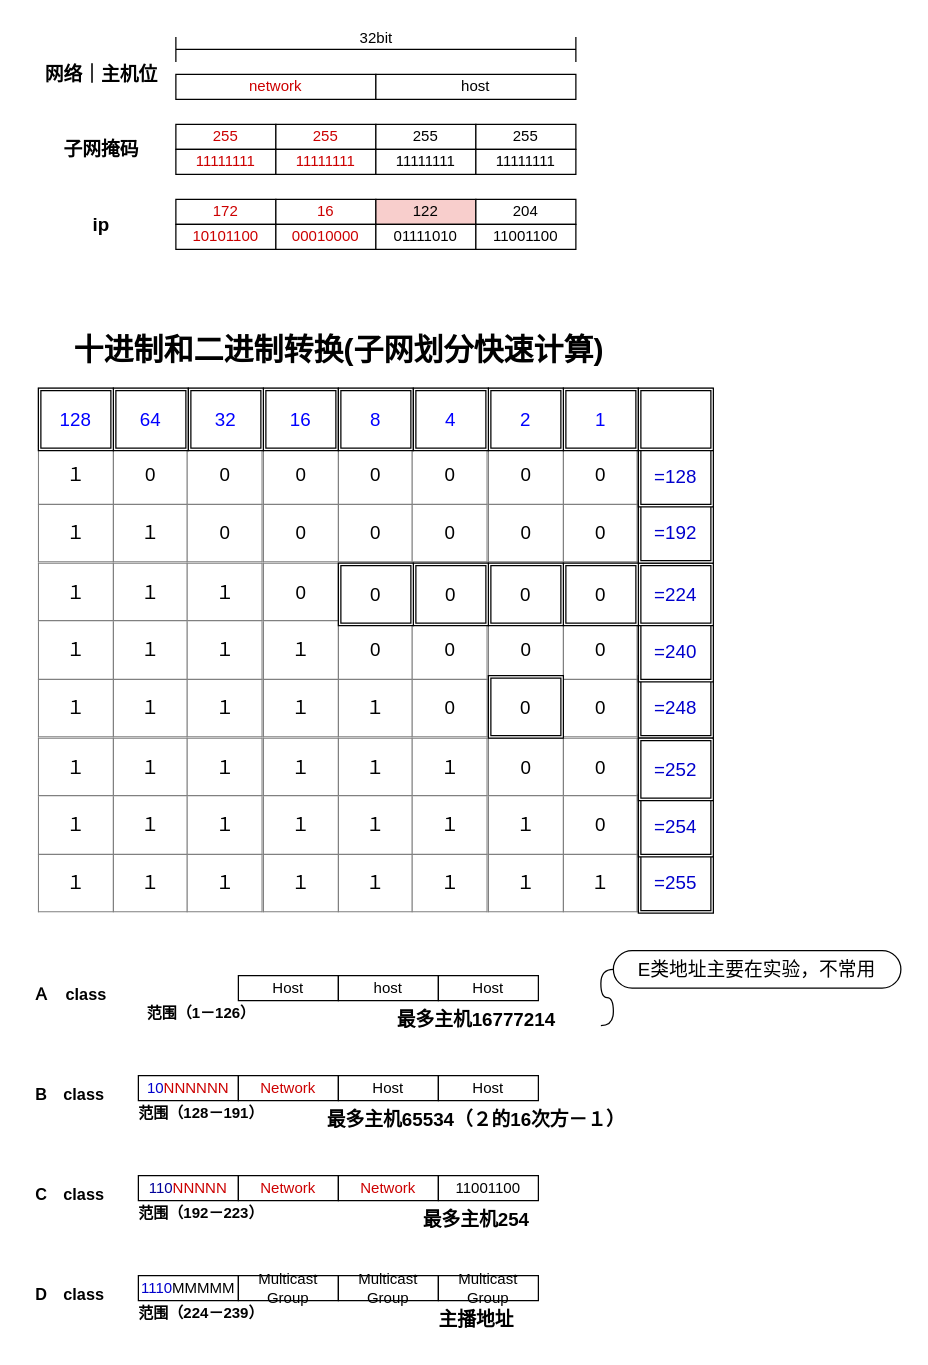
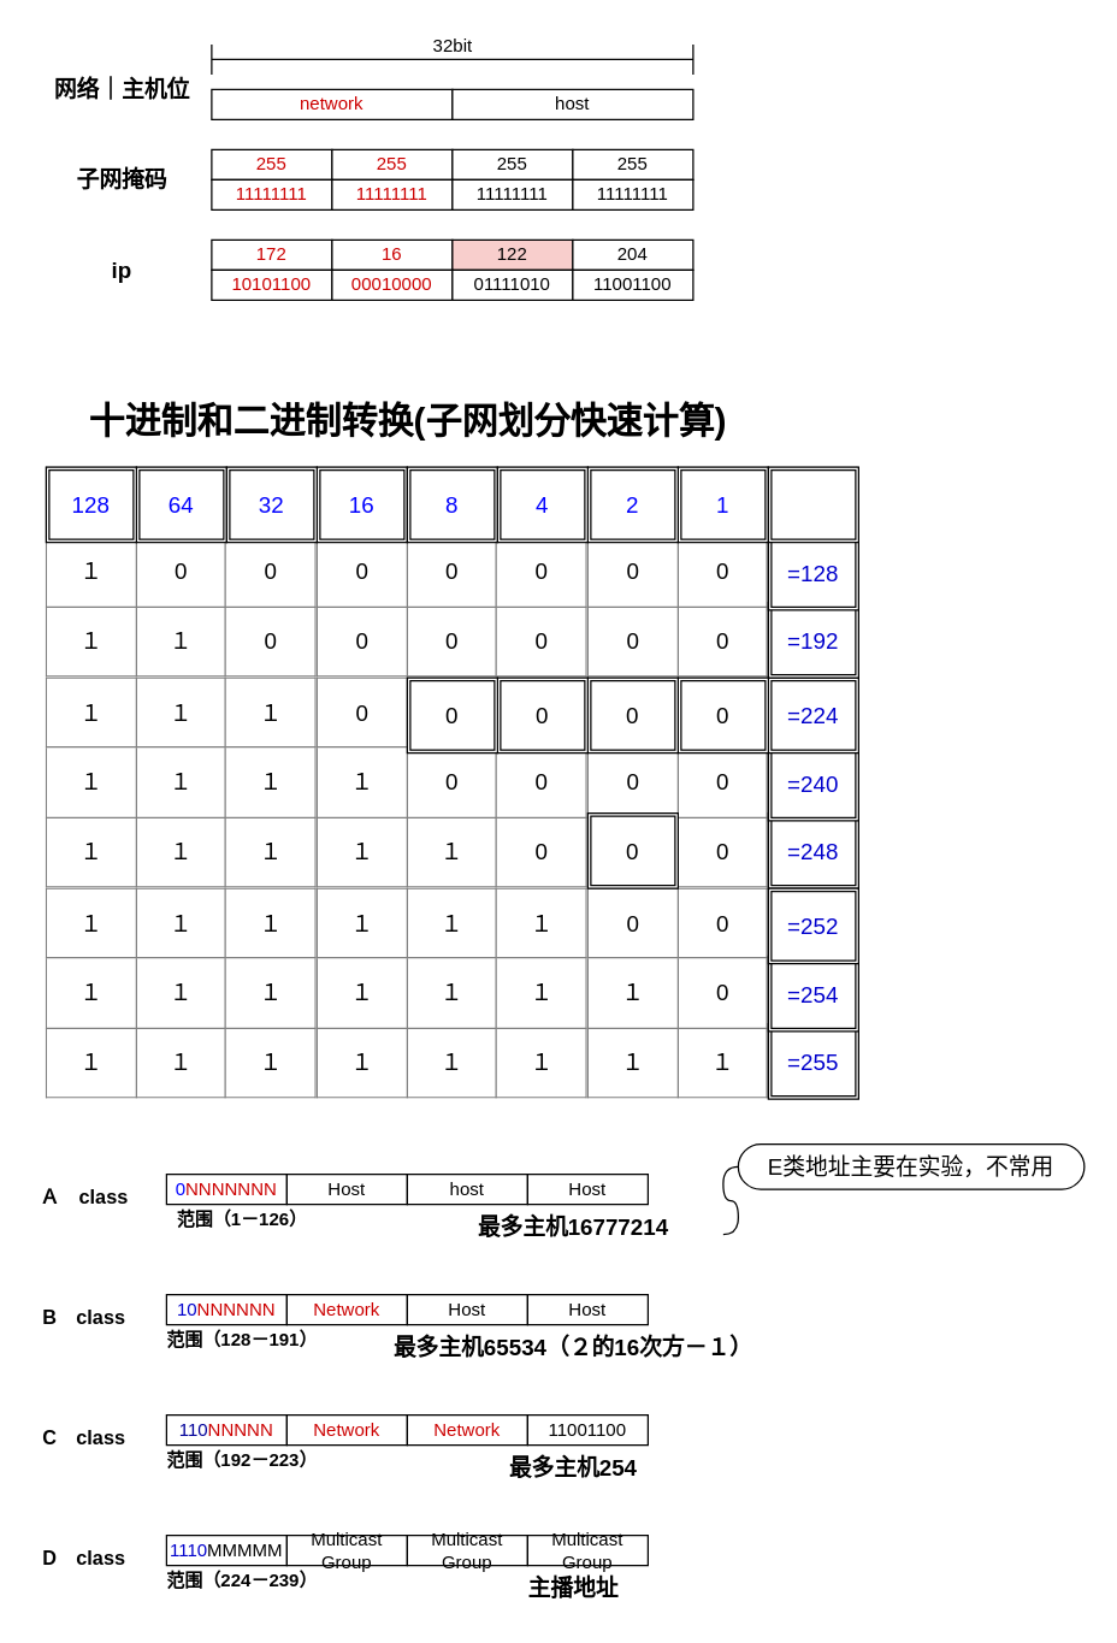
+ <mxCell id="61" value="&lt;font color=&quot;#0000ff&quot;&gt;0&lt;/font&gt;NNNNNNN" style="rounded=0;whiteSpace=wrap;html=1;fontColor=#CC0000;" vertex="1" parent="1"><mxGeometry x="110" y="780" width="80" height="20" as="geometry" /></mxCell>
